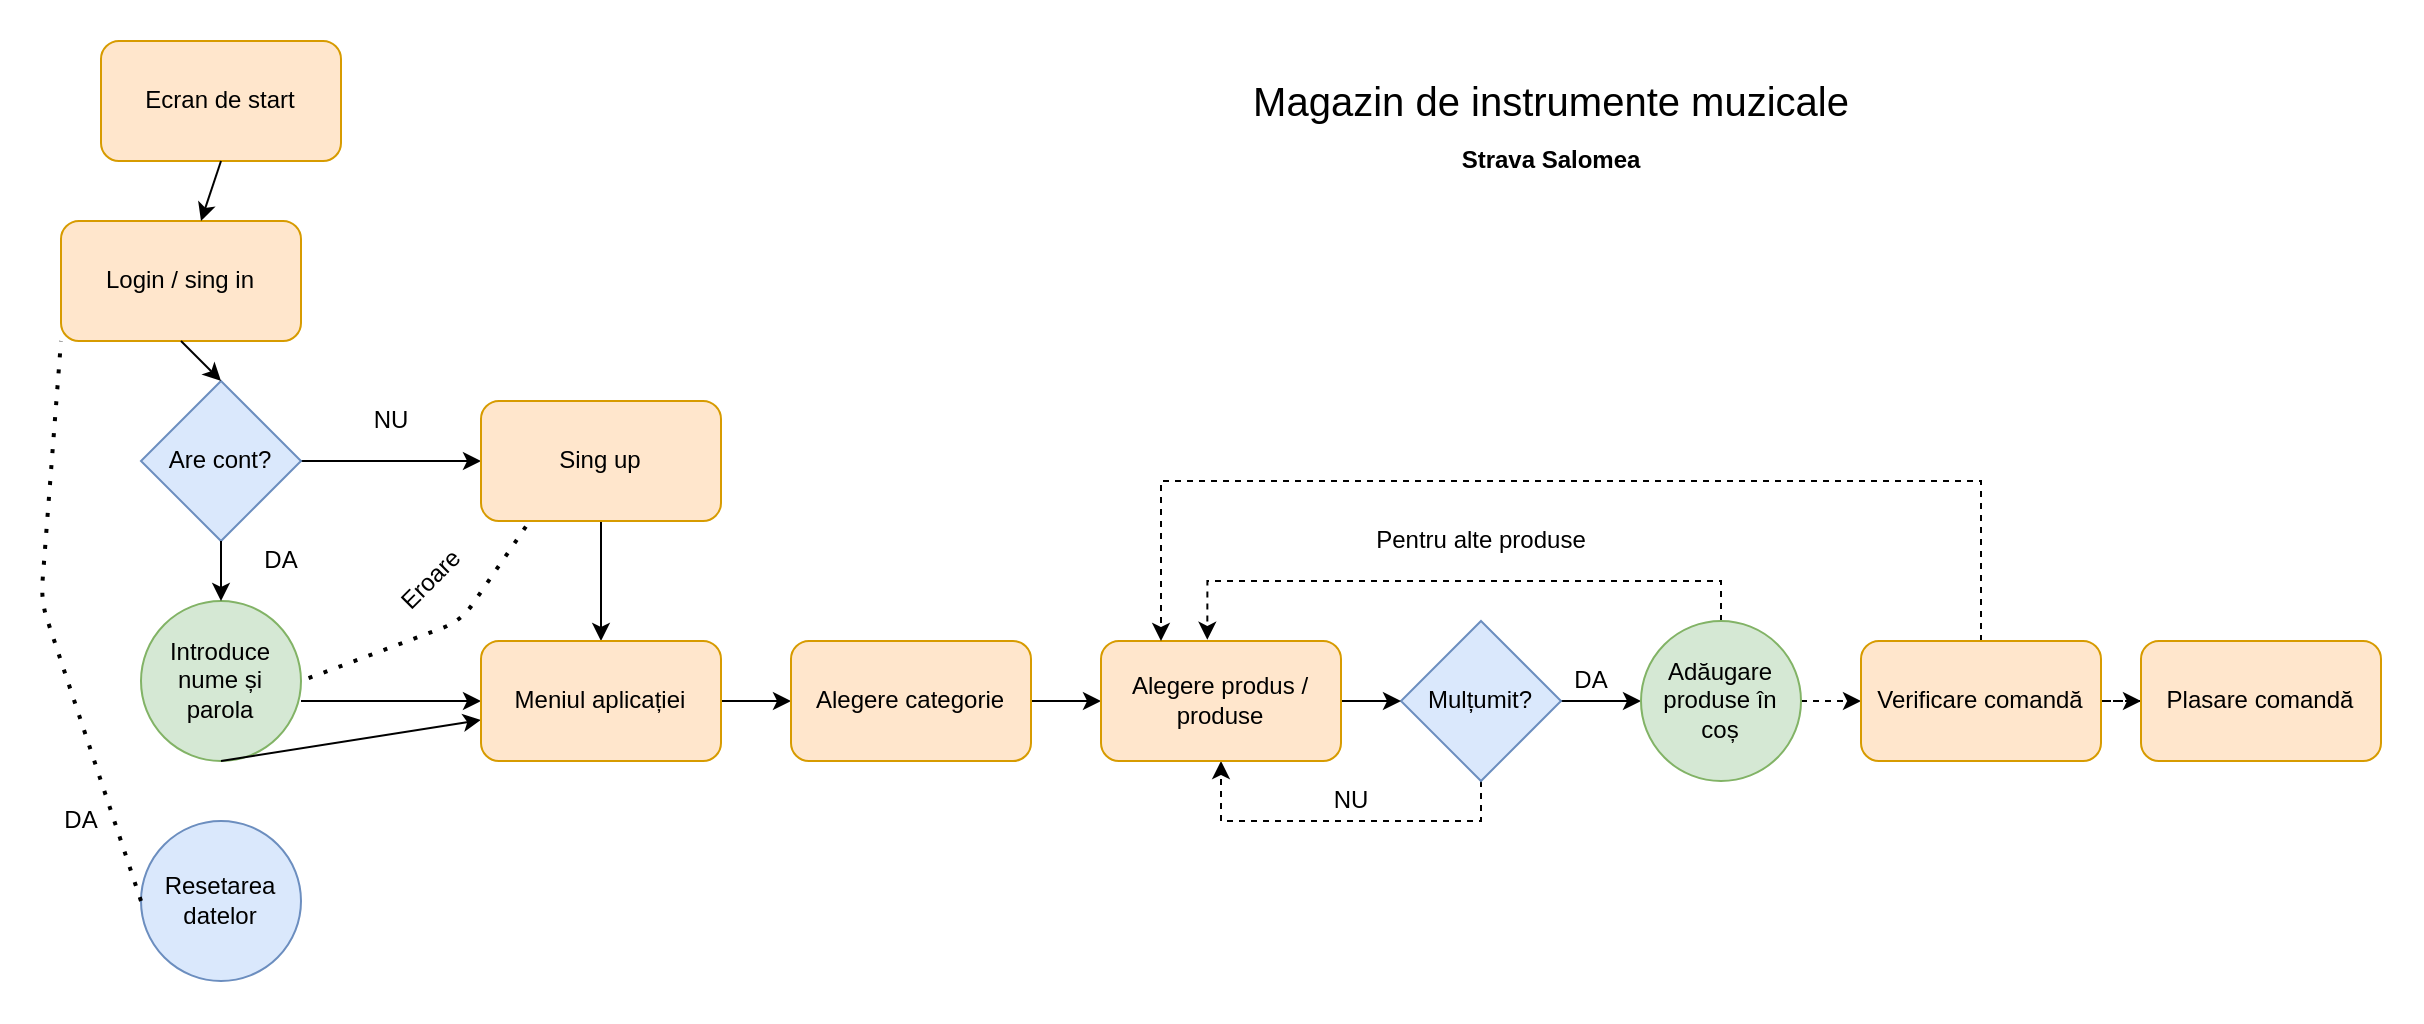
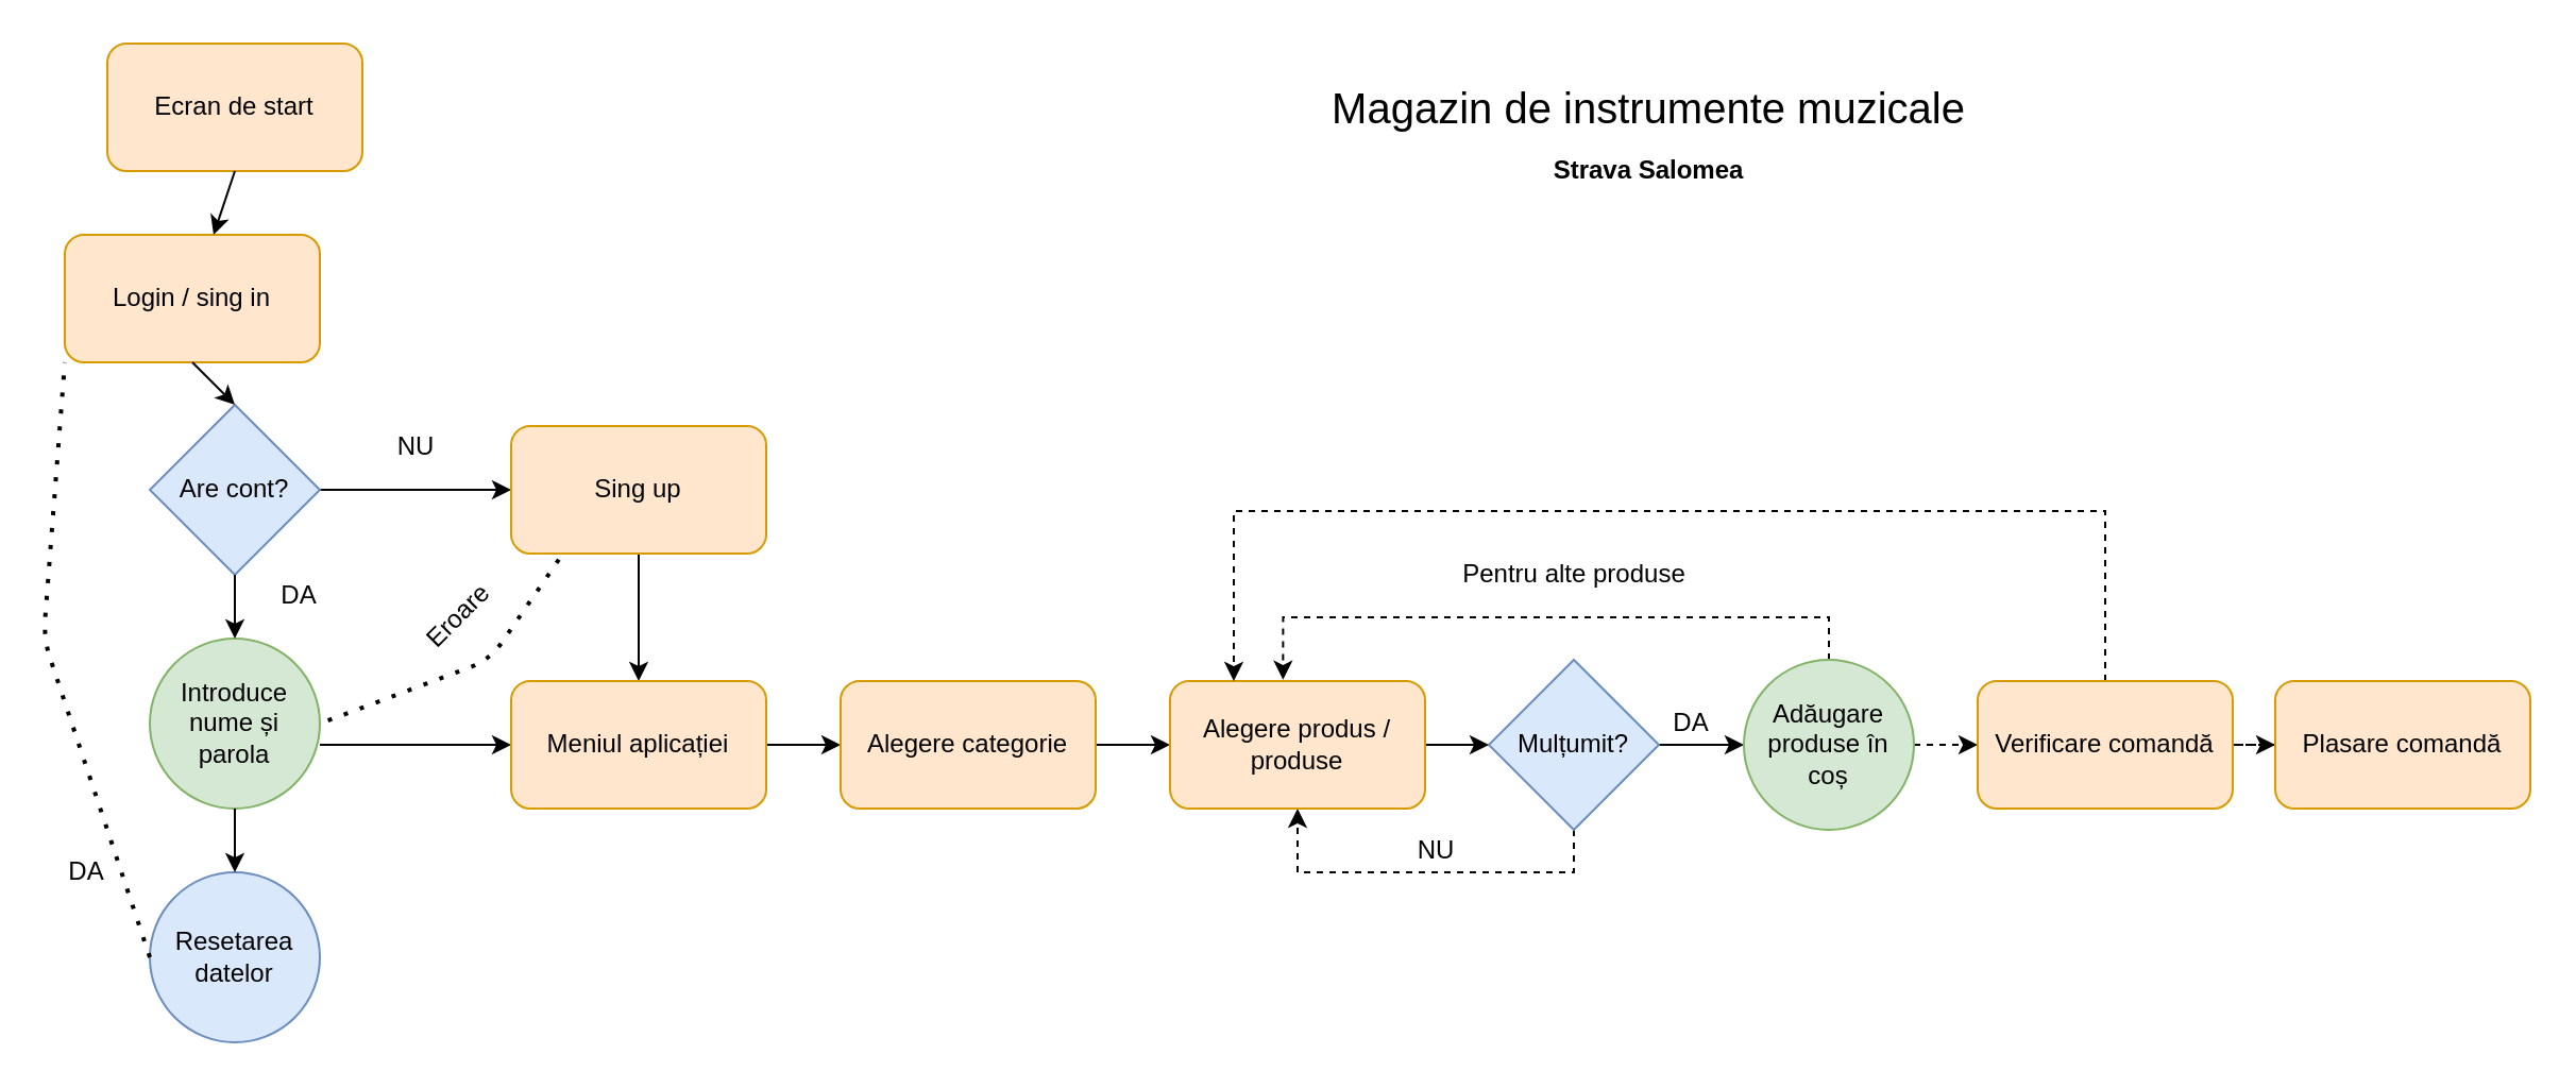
- <mxCell id="18" value="" style="endArrow=classic;html=1;exitX=0.5;exitY=1;exitDx=0;exitDy=0;" parent="1" source="6" target="28" edge="1"><mxGeometry width="50" height="50" relative="1" as="geometry"><mxPoint x="140" y="110" as="sourcePoint" /><mxPoint x="140" y="130" as="targetPoint" /></mxGeometry></mxCell>
+ <mxCell id="18" value="" style="endArrow=classic;html=1;exitX=0.5;exitY=1;exitDx=0;exitDy=0;entryX=0.5;entryY=0;entryDx=0;entryDy=0;" parent="1" source="6" target="7" edge="1"><mxGeometry width="50" height="50" relative="1" as="geometry"><mxPoint x="140" y="110" as="sourcePoint" /><mxPoint x="140" y="130" as="targetPoint" /></mxGeometry></mxCell>
